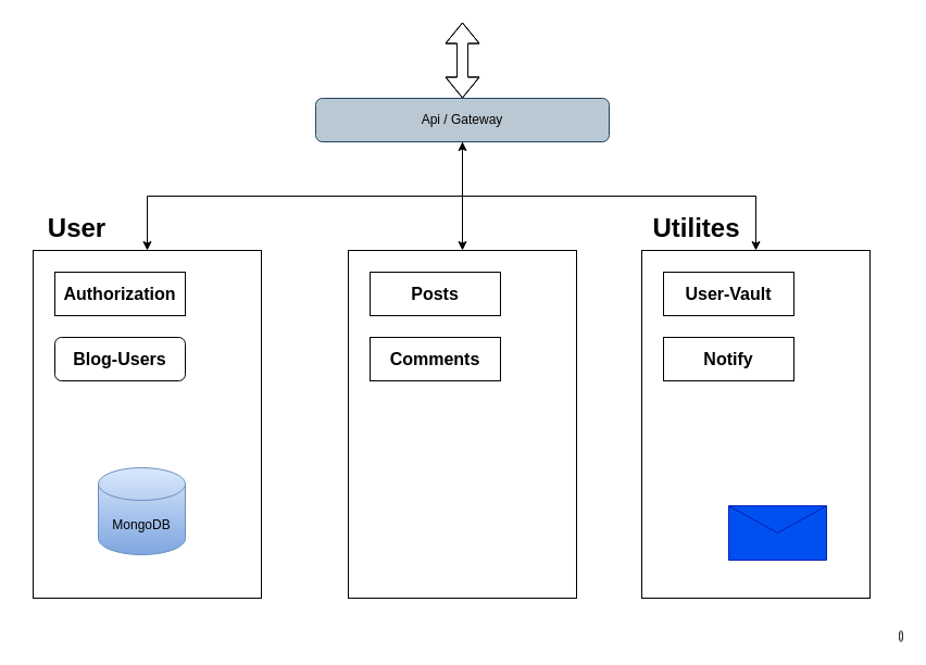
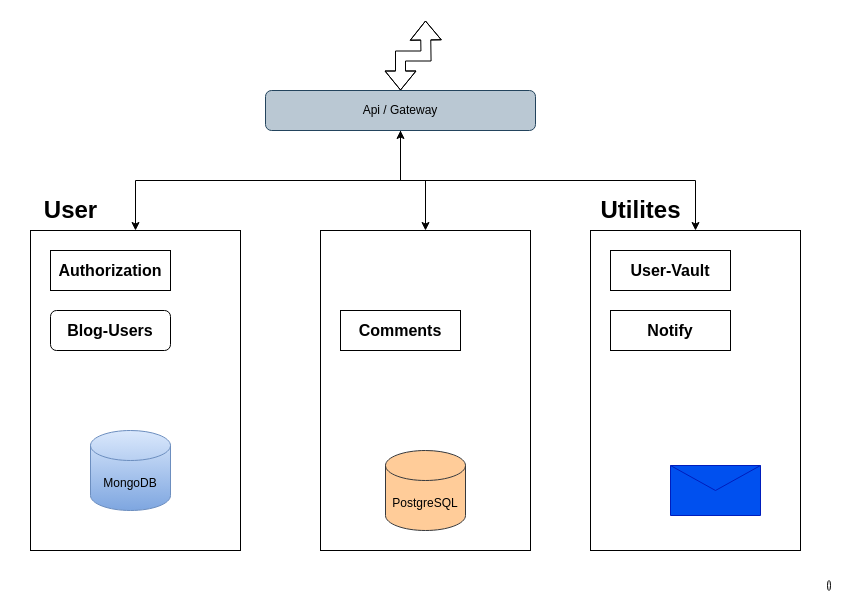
- <mxCell id="6" value="Api / Gateway" style="rounded=1;whiteSpace=wrap;html=1;fillColor=#bac8d3;strokeColor=#23445d;" parent="1" vertex="1"><mxGeometry x="290" y="90" width="270" height="40" as="geometry" /></mxCell>
+ <mxCell id="6" value="Api / Gateway" style="rounded=1;whiteSpace=wrap;html=1;fillColor=#bac8d3;strokeColor=#23445d;" parent="1" vertex="1"><mxGeometry x="265" y="90" width="270" height="40" as="geometry" /></mxCell>
- <mxCell id="17" value="&lt;b&gt;&lt;font style=&quot;font-size: 16px;&quot;&gt;Posts&lt;/font&gt;&lt;/b&gt;" style="rounded=0;whiteSpace=wrap;html=1;" vertex="1" parent="1"><mxGeometry x="340" y="250" width="120" height="40" as="geometry" /></mxCell>
+ <mxCell id="11" value="PostgreSQL" style="shape=cylinder3;whiteSpace=wrap;html=1;boundedLbl=1;backgroundOutline=1;size=15;fillColor=#ffcc99;strokeColor=#36393d;" parent="1" vertex="1"><mxGeometry x="385" y="450" width="80" height="80" as="geometry" /></mxCell>
